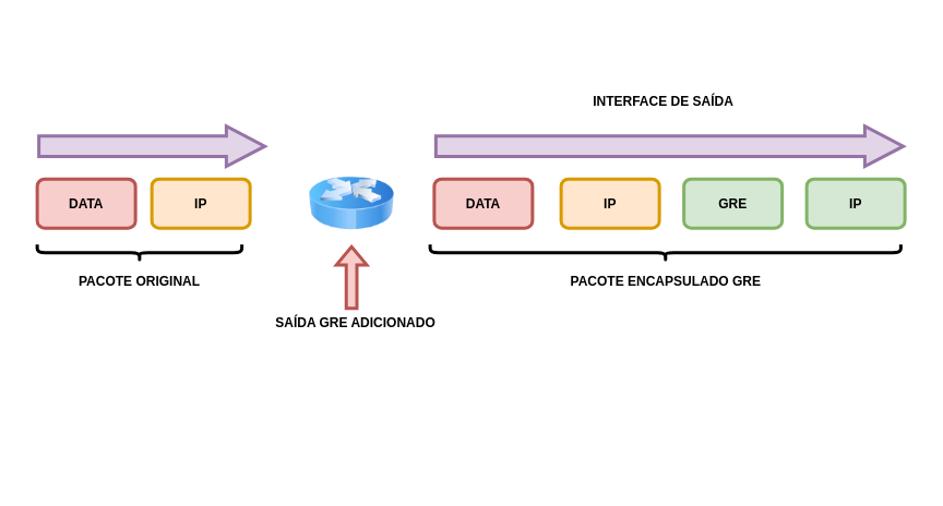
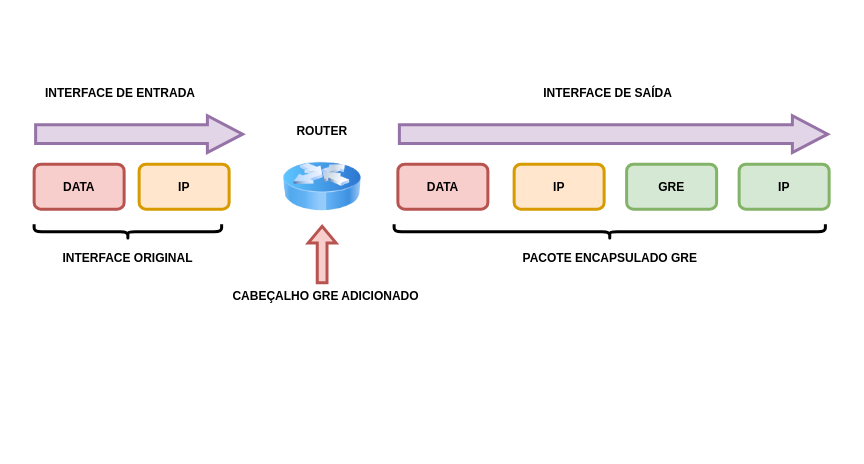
+ <mxCell id="19" value="INTERFACE DE ENTRADA" style="text;html=1;strokeColor=none;fillColor=none;align=center;verticalAlign=middle;whiteSpace=wrap;rounded=0;fontSize=16;fontStyle=1" vertex="1" parent="1"><mxGeometry x="45" y="108" width="230" height="30" as="geometry" /></mxCell>
+ <mxCell id="8" value="ROUTER" style="text;html=1;strokeColor=none;fillColor=none;align=center;verticalAlign=middle;whiteSpace=wrap;rounded=0;fontSize=16;fontStyle=1" vertex="1" parent="1"><mxGeometry x="344" y="158" width="170" height="30" as="geometry" /></mxCell>
- <mxCell id="22" value="PACOTE ORIGINAL" style="text;html=1;strokeColor=none;fillColor=none;align=center;verticalAlign=middle;whiteSpace=wrap;rounded=0;fontSize=16;fontStyle=1" vertex="1" parent="1"><mxGeometry x="55" y="328" width="230" height="30" as="geometry" /></mxCell>
+ <mxCell id="22" value="INTERFACE ORIGINAL" style="text;html=1;strokeColor=none;fillColor=none;align=center;verticalAlign=middle;whiteSpace=wrap;rounded=0;fontSize=16;fontStyle=1" vertex="1" parent="1"><mxGeometry x="55" y="328" width="230" height="30" as="geometry" /></mxCell>
- <mxCell id="24" value="SAÍDA GRE ADICIONADO" style="text;html=1;strokeColor=none;fillColor=none;align=center;verticalAlign=middle;whiteSpace=wrap;rounded=0;fontSize=16;fontStyle=1" vertex="1" parent="1"><mxGeometry x="305" y="378" width="257.5" height="30" as="geometry" /></mxCell>
+ <mxCell id="24" value="CABEÇALHO GRE ADICIONADO" style="text;html=1;strokeColor=none;fillColor=none;align=center;verticalAlign=middle;whiteSpace=wrap;rounded=0;fontSize=16;fontStyle=1" vertex="1" parent="1"><mxGeometry x="305" y="378" width="257.5" height="30" as="geometry" /></mxCell>
